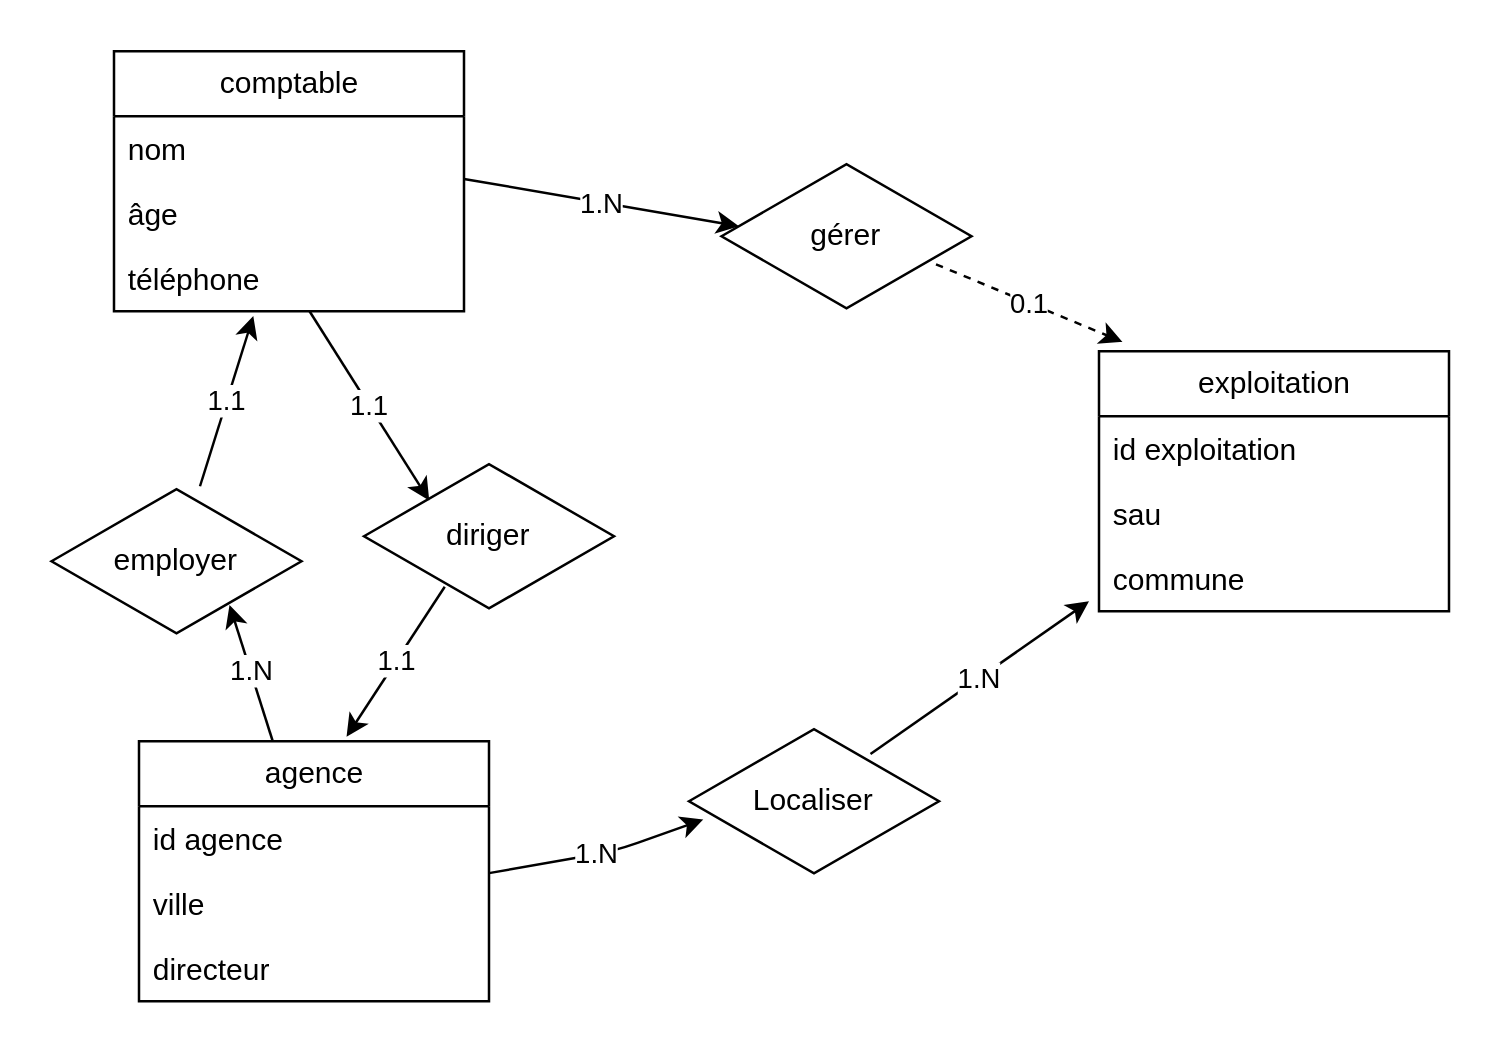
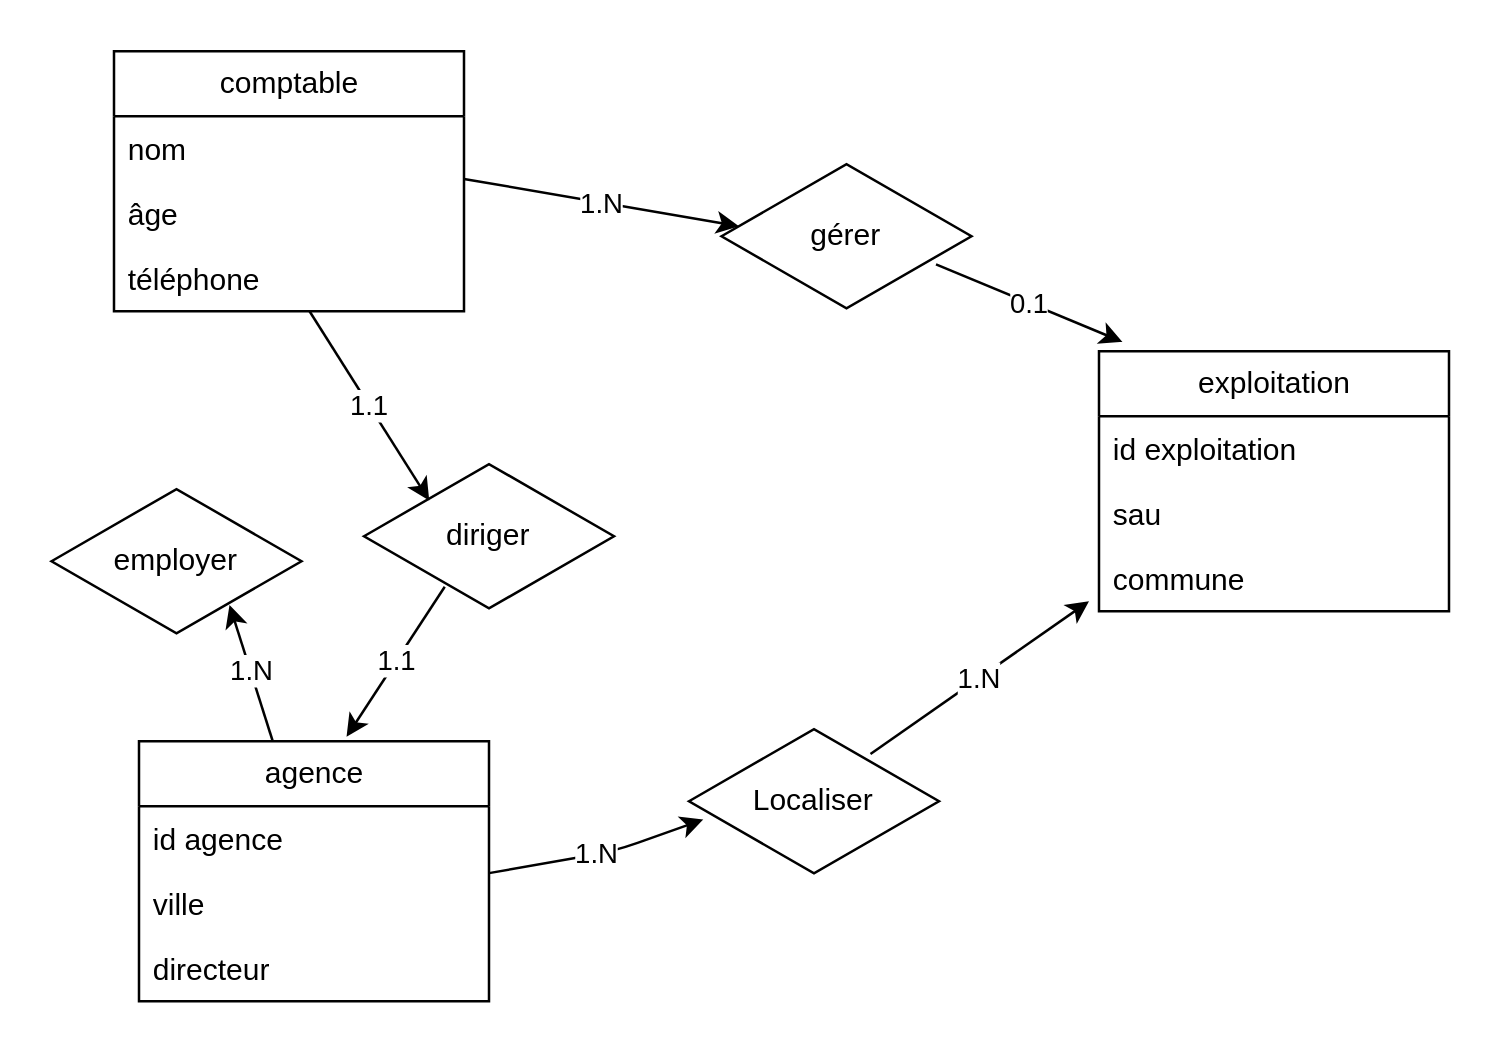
- <mxCell id="22" value="0.1" style="edgeStyle=none;html=1;entryX=0.067;entryY=-0.036;entryDx=0;entryDy=0;entryPerimeter=0;exitX=0.858;exitY=0.687;exitDx=0;exitDy=0;exitPerimeter=0;dashed=1;" edge="1" parent="1" source="23" target="11"><mxGeometry relative="1" as="geometry" /></mxCell>
+ <mxCell id="22" value="0.1" style="edgeStyle=none;html=1;entryX=0.067;entryY=-0.036;entryDx=0;entryDy=0;entryPerimeter=0;exitX=0.858;exitY=0.687;exitDx=0;exitDy=0;exitPerimeter=0;" edge="1" parent="1" source="23" target="11"><mxGeometry relative="1" as="geometry" /></mxCell>
- <mxCell id="17" value="1.1" style="edgeStyle=none;html=1;entryX=0.398;entryY=1.074;entryDx=0;entryDy=0;entryPerimeter=0;" edge="1" parent="1" source="18" target="10"><mxGeometry relative="1" as="geometry" /></mxCell>
